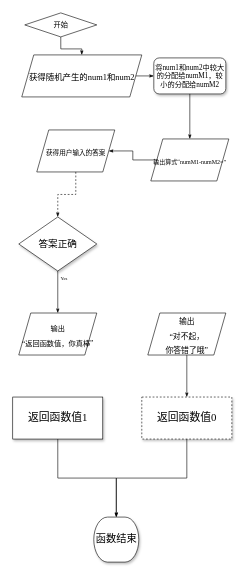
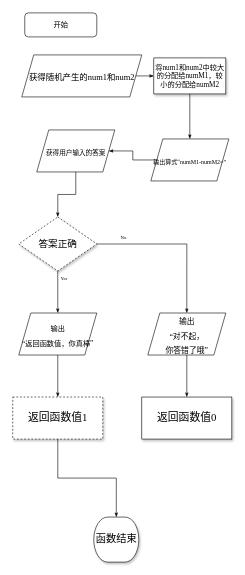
- <mxCell id="5" value="开始" style="rhombus;whiteSpace=wrap;html=1;fontSize=12;glass=0;strokeWidth=1;shadow=0;" parent="1" vertex="1"><mxGeometry x="40.657" y="20.997" width="120" height="40" as="geometry" /></mxCell>
+ <mxCell id="5" value="开始" style="rounded=1;whiteSpace=wrap;html=1;fontSize=12;glass=0;strokeWidth=1;shadow=0;" parent="1" vertex="1"><mxGeometry x="40.657" y="20.997" width="120" height="40" as="geometry" /></mxCell>
- <mxCell id="2" style="edgeStyle=orthogonalEdgeStyle;rounded=0;html=1;labelBackgroundColor=none;startSize=5;endArrow=classicThin;endFill=1;endSize=5;jettySize=auto;orthogonalLoop=1;strokeWidth=1;fontFamily=Verdana;fontSize=8;exitX=0.5;exitY=1;exitDx=0;exitDy=0;entryX=0.5;entryY=0;entryDx=0;entryDy=0;" parent="1" source="5" target="6" edge="1"><mxGeometry relative="1" as="geometry"><mxPoint x="140.657" y="150.997" as="sourcePoint" /><mxPoint x="100.657" y="130.997" as="targetPoint" /></mxGeometry></mxCell>
- <mxCell id="12" value="&lt;font style=&quot;font-size: 12px;&quot;&gt;将num1和num2中较大的分配给numM1，较小的分配给numM2&lt;/font&gt;" style="whiteSpace=wrap;html=1;shadow=1;labelBackgroundColor=none;strokeWidth=1;fontFamily=Verdana;fontSize=8;align=center;rounded=1;" parent="1" vertex="1"><mxGeometry x="255.667" y="95.997" width="120" height="60" as="geometry" /></mxCell>
+ <mxCell id="12" value="&lt;font style=&quot;font-size: 12px;&quot;&gt;将num1和num2中较大的分配给numM1，较小的分配给numM2&lt;/font&gt;" style="whiteSpace=wrap;html=1;rounded=0;shadow=1;labelBackgroundColor=none;strokeWidth=1;fontFamily=Verdana;fontSize=8;align=center;" parent="1" vertex="1"><mxGeometry x="255.667" y="95.997" width="120" height="60" as="geometry" /></mxCell>
- <mxCell id="16" style="edgeStyle=orthogonalEdgeStyle;rounded=0;html=1;labelBackgroundColor=none;startSize=5;endArrow=classicThin;endFill=1;endSize=5;jettySize=auto;orthogonalLoop=1;strokeWidth=1;fontFamily=Verdana;fontSize=8;exitX=0.5;exitY=1;exitDx=0;exitDy=0;entryX=0.5;entryY=0;entryDx=0;entryDy=0;dashed=1;" parent="1" source="15" target="3" edge="1"><mxGeometry relative="1" as="geometry"><mxPoint x="508.45" y="151.33" as="sourcePoint" /><mxPoint x="308" y="401" as="targetPoint" /></mxGeometry></mxCell>
+ <mxCell id="16" style="edgeStyle=orthogonalEdgeStyle;rounded=0;html=1;labelBackgroundColor=none;startSize=5;endArrow=classicThin;endFill=1;endSize=5;jettySize=auto;orthogonalLoop=1;strokeWidth=1;fontFamily=Verdana;fontSize=8;exitX=0.5;exitY=1;exitDx=0;exitDy=0;entryX=0.5;entryY=0;entryDx=0;entryDy=0;" parent="1" source="15" target="3" edge="1"><mxGeometry relative="1" as="geometry"><mxPoint x="508.45" y="151.33" as="sourcePoint" /><mxPoint x="308" y="401" as="targetPoint" /></mxGeometry></mxCell>
- <mxCell id="3" value="&lt;span style=&quot;font-size: 16px;&quot;&gt;答案正确&lt;/span&gt;" style="rhombus;whiteSpace=wrap;html=1;rounded=0;shadow=1;labelBackgroundColor=none;strokeWidth=1;fontFamily=Verdana;fontSize=8;align=center;" parent="1" vertex="1"><mxGeometry x="30.657" y="360.997" width="130" height="90" as="geometry" /></mxCell>
+ <mxCell id="3" value="&lt;span style=&quot;font-size: 16px;&quot;&gt;答案正确&lt;/span&gt;" style="rhombus;whiteSpace=wrap;html=1;rounded=0;shadow=1;labelBackgroundColor=none;strokeWidth=1;fontFamily=Verdana;fontSize=8;align=center;dashed=1;" parent="1" vertex="1"><mxGeometry x="30.657" y="360.997" width="130" height="90" as="geometry" /></mxCell>
+ <mxCell id="9" value="No" style="edgeStyle=orthogonalEdgeStyle;rounded=0;html=1;labelBackgroundColor=none;startSize=5;endArrow=classicThin;endFill=1;endSize=5;jettySize=auto;orthogonalLoop=1;strokeWidth=1;fontFamily=Verdana;fontSize=8;entryX=0.5;entryY=0;entryDx=0;entryDy=0;exitX=1;exitY=0.5;exitDx=0;exitDy=0;" parent="1" source="3" target="19" edge="1"><mxGeometry x="-0.667" y="10" relative="1" as="geometry"><mxPoint as="offset" /><mxPoint x="341" y="541" as="sourcePoint" /><mxPoint x="101" y="861" as="targetPoint" /></mxGeometry></mxCell>
+ <mxCell id="11" style="edgeStyle=orthogonalEdgeStyle;rounded=0;html=1;labelBackgroundColor=none;startSize=5;endArrow=classicThin;endFill=1;endSize=5;jettySize=auto;orthogonalLoop=1;strokeWidth=1;fontFamily=Verdana;fontSize=8;entryX=0.5;entryY=0;entryDx=0;entryDy=0;exitX=0.5;exitY=1;exitDx=0;exitDy=0;" parent="1" source="18" target="10" edge="1"><mxGeometry relative="1" as="geometry"><mxPoint x="76.007" y="840.997" as="sourcePoint" /><mxPoint x="86.34" y="881" as="targetPoint" /></mxGeometry></mxCell>
- <mxCell id="10" value="&lt;span style=&quot;font-size: 18px;&quot;&gt;返回函数值1&lt;/span&gt;" style="whiteSpace=wrap;html=1;rounded=0;shadow=1;labelBackgroundColor=none;strokeWidth=1;fontFamily=Verdana;fontSize=8;align=center;" parent="1" vertex="1"><mxGeometry x="20.66" y="661" width="150" height="70" as="geometry" /></mxCell>
+ <mxCell id="10" value="&lt;span style=&quot;font-size: 18px;&quot;&gt;返回函数值1&lt;/span&gt;" style="whiteSpace=wrap;html=1;rounded=0;shadow=1;labelBackgroundColor=none;strokeWidth=1;fontFamily=Verdana;fontSize=8;align=center;dashed=1;" parent="1" vertex="1"><mxGeometry x="20.66" y="661" width="150" height="70" as="geometry" /></mxCell>
- <mxCell id="20" value="&lt;span style=&quot;font-size: 18px;&quot;&gt;返回函数值0&lt;/span&gt;" style="whiteSpace=wrap;html=1;rounded=0;shadow=1;labelBackgroundColor=none;strokeWidth=1;fontFamily=Verdana;fontSize=8;align=center;dashed=1;" parent="1" vertex="1"><mxGeometry x="235.67" y="661" width="150" height="70" as="geometry" /></mxCell>
+ <mxCell id="20" value="&lt;span style=&quot;font-size: 18px;&quot;&gt;返回函数值0&lt;/span&gt;" style="whiteSpace=wrap;html=1;rounded=0;shadow=1;labelBackgroundColor=none;strokeWidth=1;fontFamily=Verdana;fontSize=8;align=center;" parent="1" vertex="1"><mxGeometry x="235.67" y="661" width="150" height="70" as="geometry" /></mxCell>
- <mxCell id="22" style="edgeStyle=orthogonalEdgeStyle;rounded=0;html=1;labelBackgroundColor=none;startSize=5;endArrow=classicThin;endFill=1;endSize=5;jettySize=auto;orthogonalLoop=1;strokeWidth=1;fontFamily=Verdana;fontSize=8;entryX=0.5;entryY=0;entryDx=0;entryDy=0;exitX=0.5;exitY=1;exitDx=0;exitDy=0;entryPerimeter=0;" parent="1" source="20" target="4" edge="1"><mxGeometry relative="1" as="geometry"><mxPoint x="346" y="771" as="sourcePoint" /><mxPoint x="346" y="831" as="targetPoint" /></mxGeometry></mxCell>
